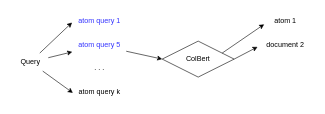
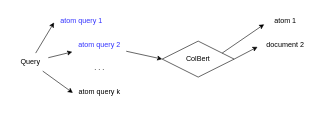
- <mxCell id="4" value="&lt;font color=&quot;#3333ff&quot;&gt;atom query 1&lt;/font&gt;" style="text;html=1;align=center;verticalAlign=middle;resizable=0;points=[];autosize=1;strokeColor=none;fillColor=none;" vertex="1" parent="1"><mxGeometry x="120" y="20" width="90" height="30" as="geometry" /></mxCell>
+ <mxCell id="4" value="&lt;font color=&quot;#3333ff&quot;&gt;atom query 1&lt;/font&gt;" style="text;html=1;align=center;verticalAlign=middle;resizable=0;points=[];autosize=1;strokeColor=none;fillColor=none;" vertex="1" parent="1"><mxGeometry x="90" y="20" width="90" height="30" as="geometry" /></mxCell>
- <mxCell id="6" value="&lt;font color=&quot;#3333ff&quot;&gt;atom query 5&lt;/font&gt;" style="text;html=1;align=center;verticalAlign=middle;resizable=0;points=[];autosize=1;strokeColor=none;fillColor=none;" vertex="1" parent="1"><mxGeometry x="120" y="60" width="90" height="30" as="geometry" /></mxCell>
+ <mxCell id="6" value="&lt;font color=&quot;#3333ff&quot;&gt;atom query 2&lt;/font&gt;" style="text;html=1;align=center;verticalAlign=middle;resizable=0;points=[];autosize=1;strokeColor=none;fillColor=none;" vertex="1" parent="1"><mxGeometry x="120" y="60" width="90" height="30" as="geometry" /></mxCell>
